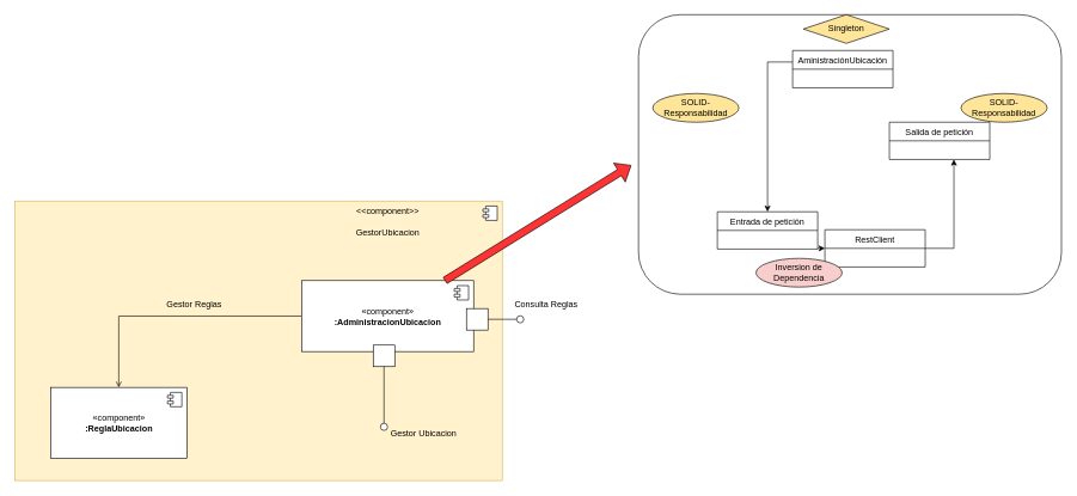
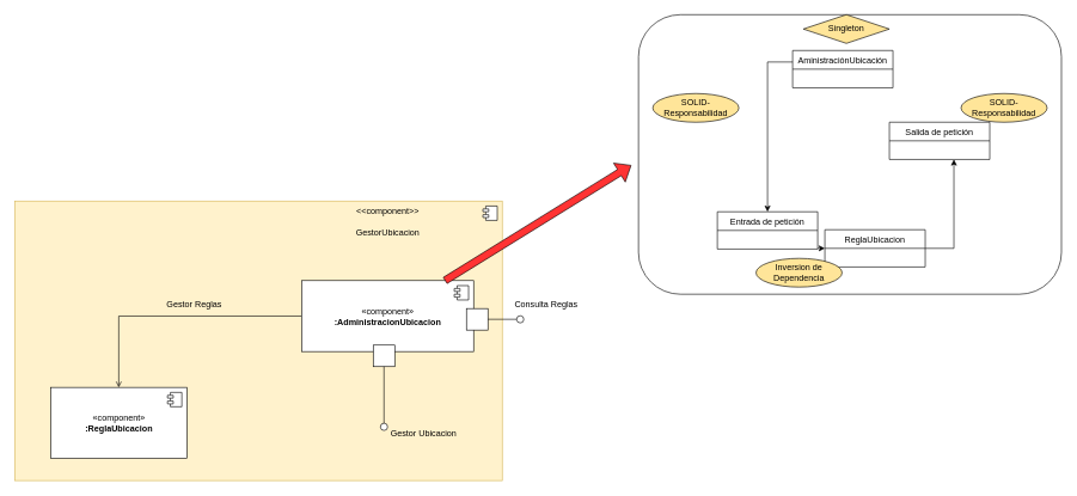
- <mxCell id="32" value="RestClient" style="swimlane;fontStyle=0;childLayout=stackLayout;horizontal=1;startSize=26;fillColor=none;horizontalStack=0;resizeParent=1;resizeParentMax=0;resizeLast=0;collapsible=1;marginBottom=0;" vertex="1" parent="1"><mxGeometry x="1150" y="320" width="140" height="52" as="geometry" /></mxCell>
+ <mxCell id="32" value="ReglaUbicacion" style="swimlane;fontStyle=0;childLayout=stackLayout;horizontal=1;startSize=26;fillColor=none;horizontalStack=0;resizeParent=1;resizeParentMax=0;resizeLast=0;collapsible=1;marginBottom=0;" vertex="1" parent="1"><mxGeometry x="1150" y="320" width="140" height="52" as="geometry" /></mxCell>
- <mxCell id="33" value="Inversion de Dependencia" style="ellipse;whiteSpace=wrap;html=1;align=center;fillColor=#f8cecc;" vertex="1" parent="1"><mxGeometry x="1054" y="360" width="120" height="40" as="geometry" /></mxCell>
+ <mxCell id="33" value="Inversion de Dependencia" style="ellipse;whiteSpace=wrap;html=1;align=center;fillColor=#FFE599;" vertex="1" parent="1"><mxGeometry x="1054" y="360" width="120" height="40" as="geometry" /></mxCell>
